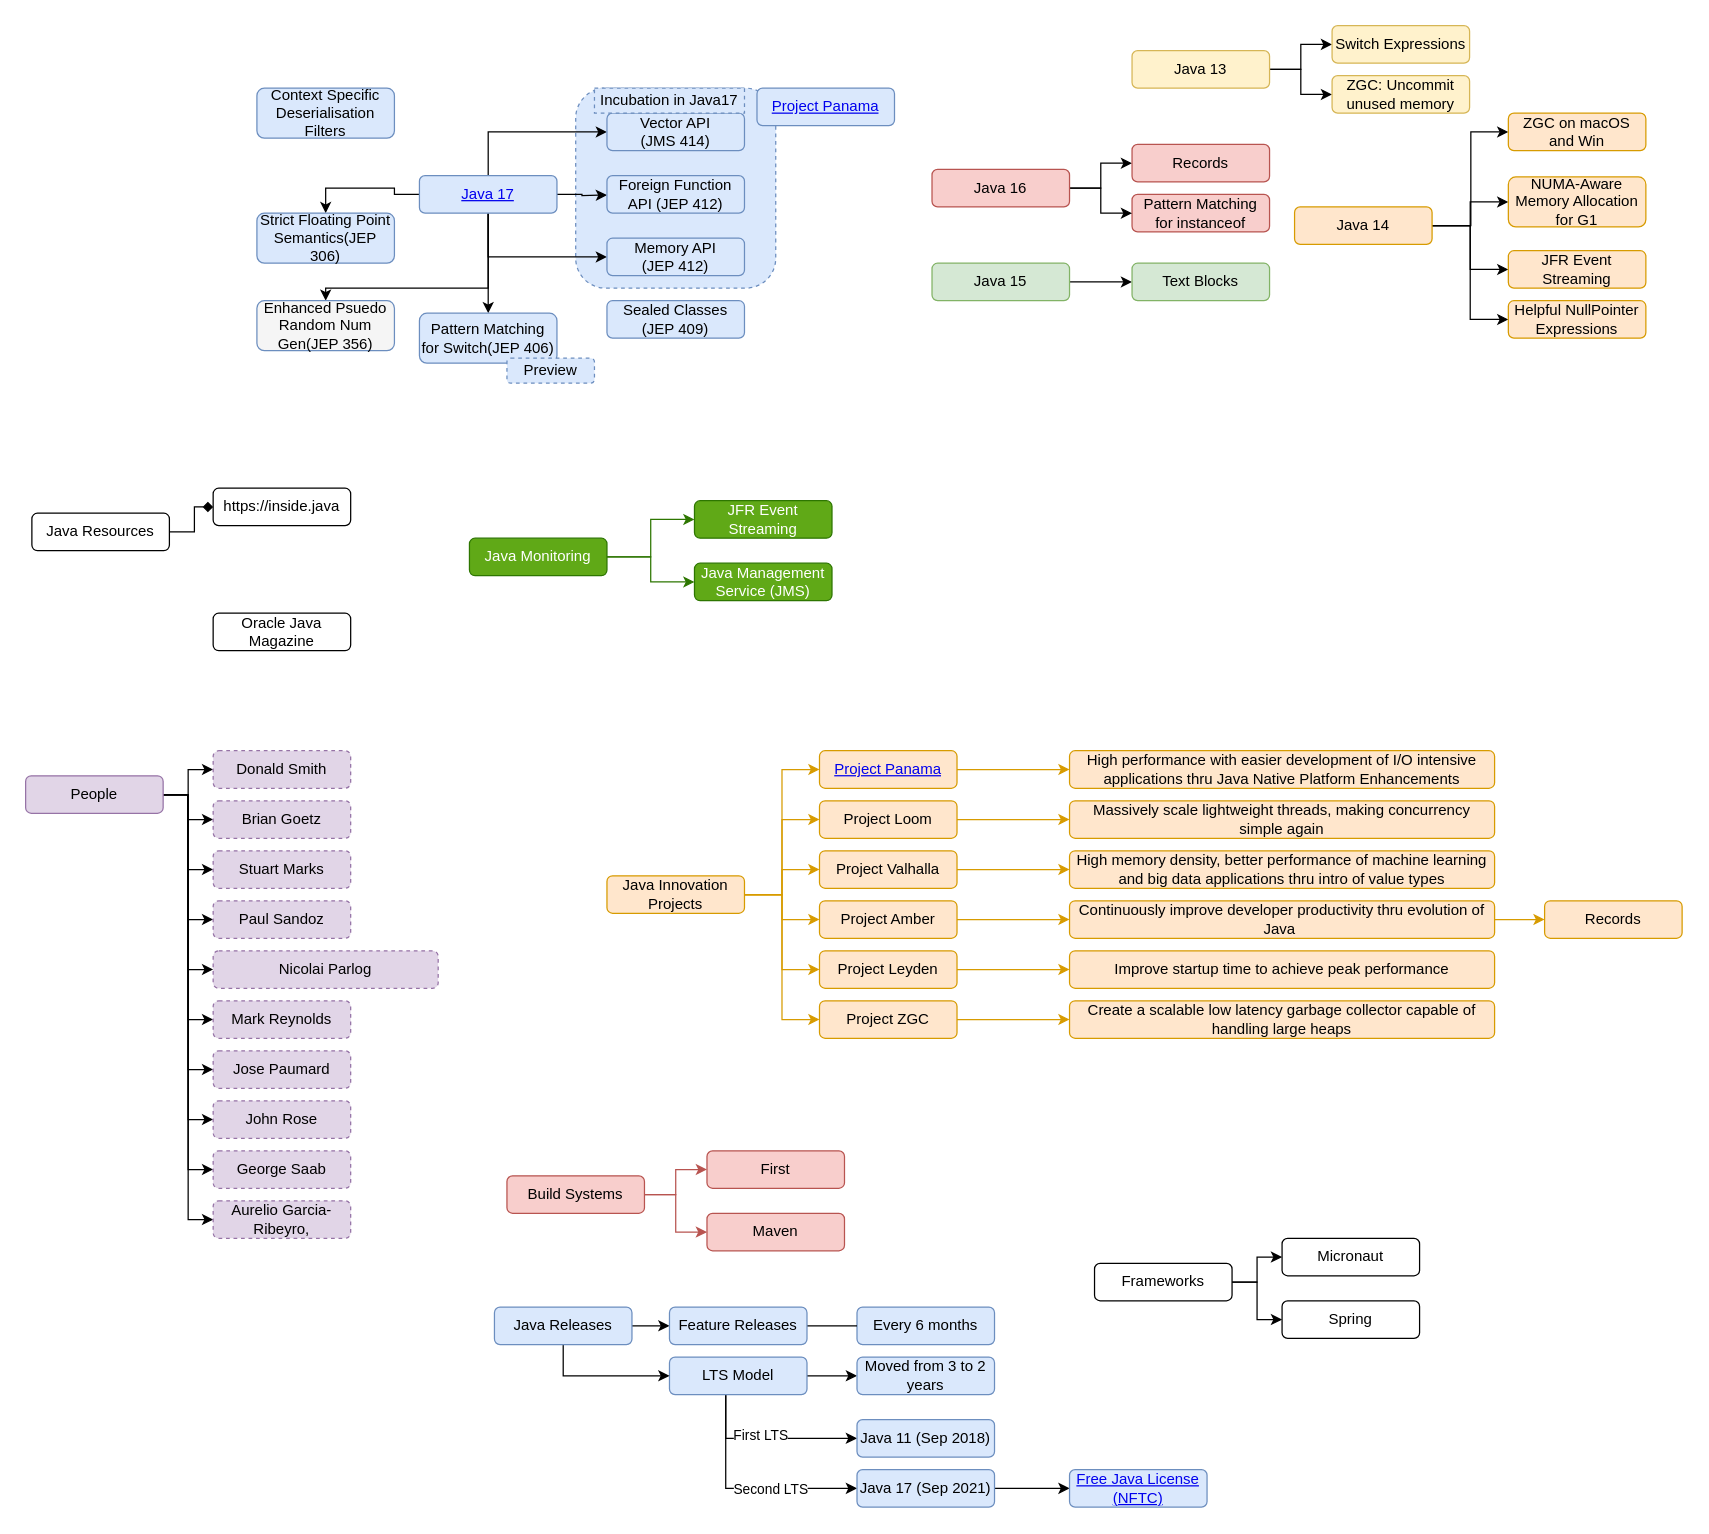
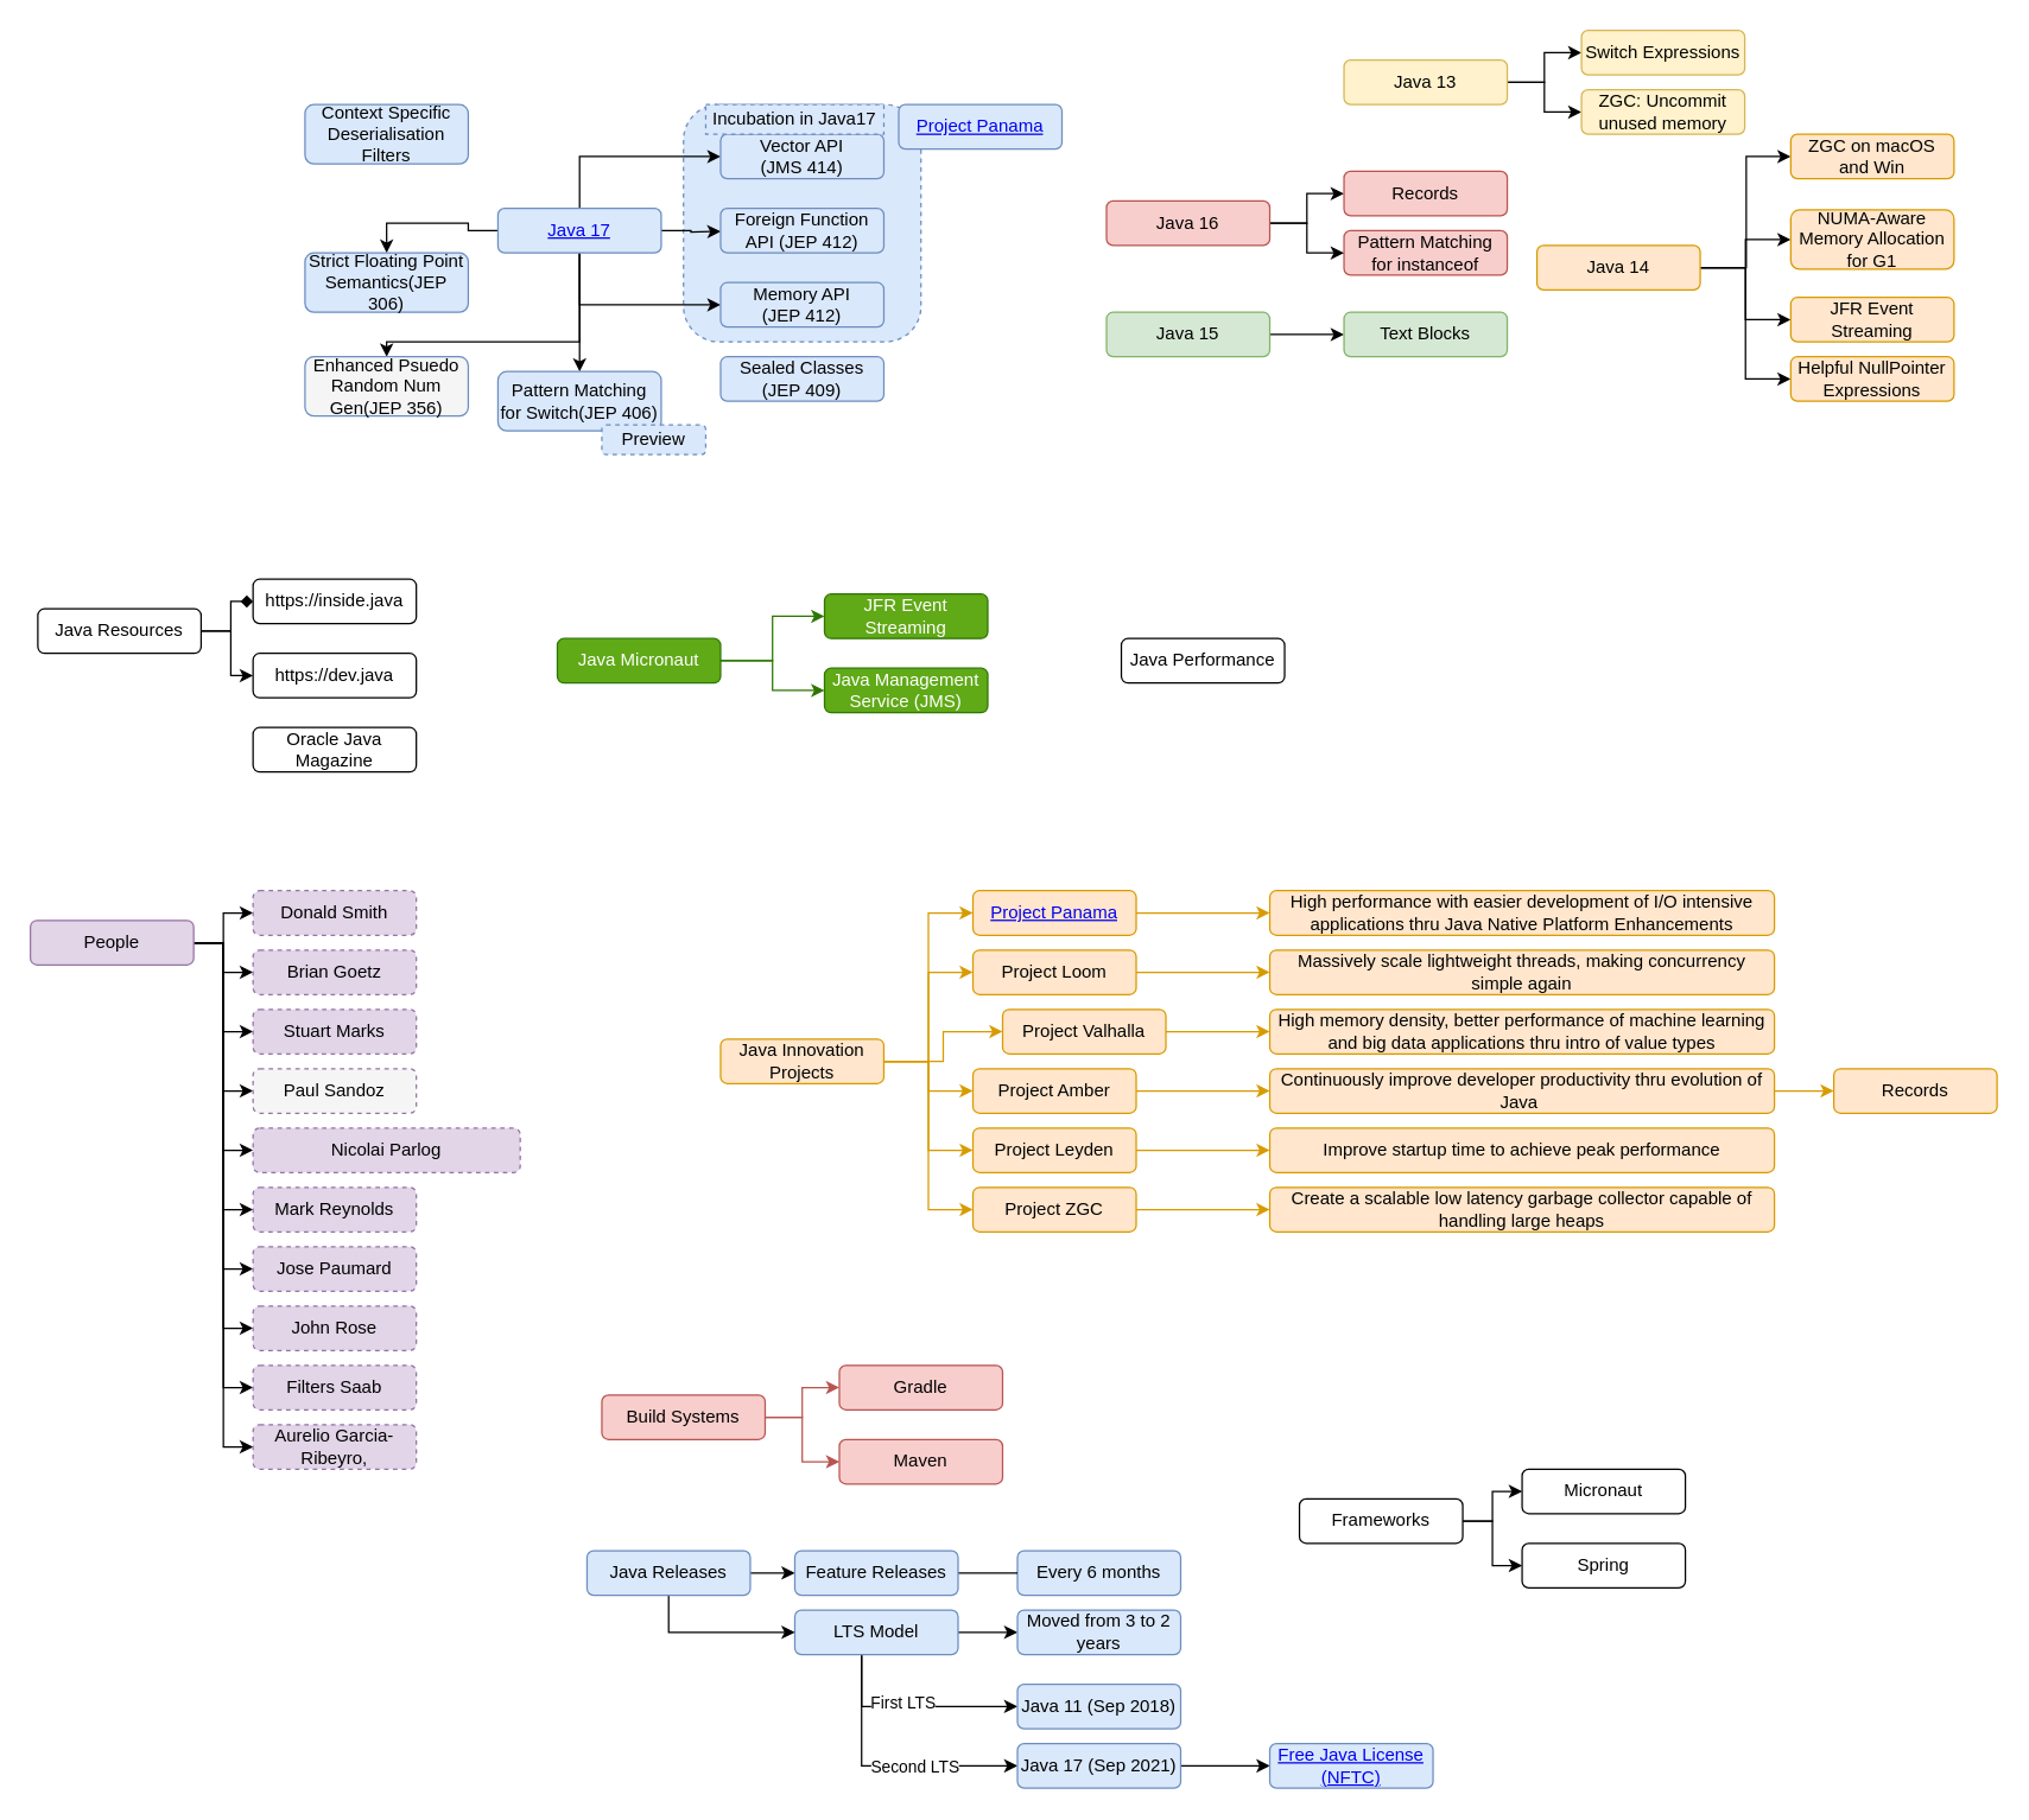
+ <mxCell id="124" style="edgeStyle=orthogonalEdgeStyle;rounded=0;orthogonalLoop=1;jettySize=auto;html=1;entryX=0;entryY=0.5;entryDx=0;entryDy=0;strokeColor=#000000;" edge="1" parent="1" source="125" target="127"><mxGeometry relative="1" as="geometry" /></mxCell>
- <mxCell id="111" value="Java Monitoring" style="rounded=1;whiteSpace=wrap;html=1;fillColor=#60a917;strokeColor=#2D7600;fontColor=#ffffff;" vertex="1" parent="1"><mxGeometry x="375" y="430" width="110" height="30" as="geometry" /></mxCell>
+ <mxCell id="111" value="Java Micronaut" style="rounded=1;whiteSpace=wrap;html=1;fillColor=#60a917;strokeColor=#2D7600;fontColor=#ffffff;" vertex="1" parent="1"><mxGeometry x="375" y="430" width="110" height="30" as="geometry" /></mxCell>
+ <mxCell id="108" value="Java Performance" style="rounded=1;whiteSpace=wrap;html=1;" vertex="1" parent="1"><mxGeometry x="755" y="430" width="110" height="30" as="geometry" /></mxCell>
+ <mxCell id="127" value="https://dev.java" style="rounded=1;whiteSpace=wrap;html=1;" vertex="1" parent="1"><mxGeometry x="170" y="440" width="110" height="30" as="geometry" /></mxCell>
- <mxCell id="68" value="Project Valhalla" style="rounded=1;whiteSpace=wrap;html=1;fillColor=#ffe6cc;strokeColor=#d79b00;" vertex="1" parent="1"><mxGeometry x="655" y="680" width="110" height="30" as="geometry" /></mxCell>
+ <mxCell id="68" value="Project Valhalla" style="rounded=1;whiteSpace=wrap;html=1;fillColor=#ffe6cc;strokeColor=#d79b00;" vertex="1" parent="1"><mxGeometry x="675" y="680" width="110" height="30" as="geometry" /></mxCell>
- <mxCell id="49" value="Paul Sandoz" style="rounded=1;whiteSpace=wrap;html=1;dashed=1;fillColor=#e1d5e7;strokeColor=#9673a6;" vertex="1" parent="1"><mxGeometry x="170" y="720" width="110" height="30" as="geometry" /></mxCell>
+ <mxCell id="49" value="Paul Sandoz" style="rounded=1;whiteSpace=wrap;html=1;dashed=1;fillColor=#f5f5f5;strokeColor=#9673a6;" vertex="1" parent="1"><mxGeometry x="170" y="720" width="110" height="30" as="geometry" /></mxCell>
- <mxCell id="80" value="George Saab" style="rounded=1;whiteSpace=wrap;html=1;dashed=1;fillColor=#e1d5e7;strokeColor=#9673a6;" vertex="1" parent="1"><mxGeometry x="170" y="920" width="110" height="30" as="geometry" /></mxCell>
+ <mxCell id="80" value="Filters Saab" style="rounded=1;whiteSpace=wrap;html=1;dashed=1;fillColor=#e1d5e7;strokeColor=#9673a6;" vertex="1" parent="1"><mxGeometry x="170" y="920" width="110" height="30" as="geometry" /></mxCell>
- <mxCell id="56" value="First" style="rounded=1;whiteSpace=wrap;html=1;fillColor=#f8cecc;strokeColor=#b85450;" vertex="1" parent="1"><mxGeometry x="565" y="920" width="110" height="30" as="geometry" /></mxCell>
+ <mxCell id="56" value="Gradle" style="rounded=1;whiteSpace=wrap;html=1;fillColor=#f8cecc;strokeColor=#b85450;" vertex="1" parent="1"><mxGeometry x="565" y="920" width="110" height="30" as="geometry" /></mxCell>
